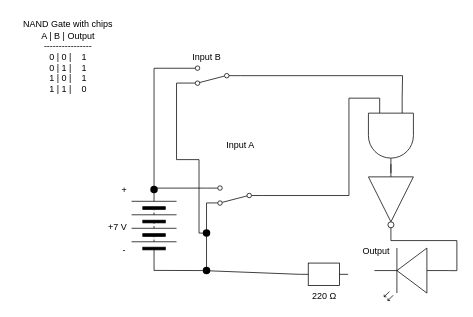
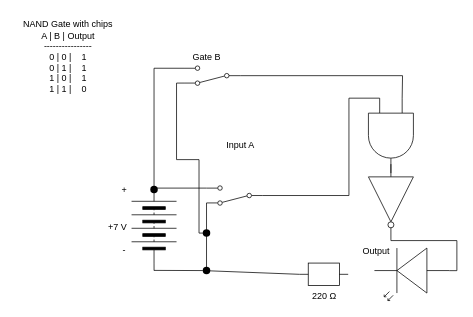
- <mxCell id="20" value="Input B" style="text;html=1;align=center;verticalAlign=middle;resizable=0;points=[];autosize=1;strokeColor=none;fillColor=none;" parent="1" vertex="1"><mxGeometry x="245" y="60" width="60" height="30" as="geometry" /></mxCell>
+ <mxCell id="20" value="Gate B" style="text;html=1;align=center;verticalAlign=middle;resizable=0;points=[];autosize=1;strokeColor=none;fillColor=none;" parent="1" vertex="1"><mxGeometry x="245" y="60" width="60" height="30" as="geometry" /></mxCell>
